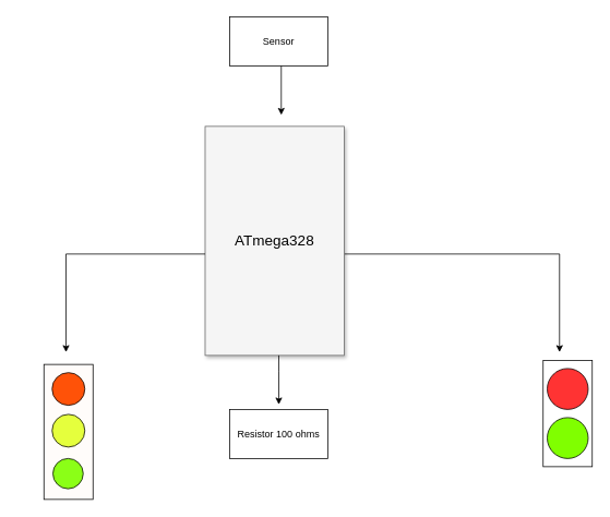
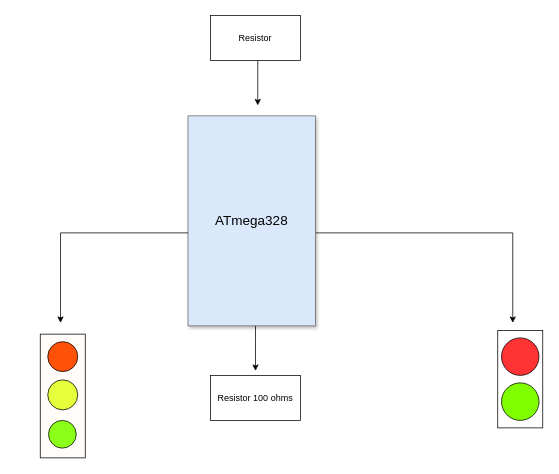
- <mxCell id="15" value="Sensor" style="rounded=0;whiteSpace=wrap;html=1;fillColor=#FFFFFF;" vertex="1" parent="1"><mxGeometry x="280" y="20" width="120" height="60" as="geometry" /></mxCell>
+ <mxCell id="15" value="Resistor" style="rounded=0;whiteSpace=wrap;html=1;fillColor=#FFFFFF;" vertex="1" parent="1"><mxGeometry x="280" y="20" width="120" height="60" as="geometry" /></mxCell>
- <mxCell id="3" value="ATmega328" style="whiteSpace=wrap;html=1;shadow=1;fontSize=18;fillColor=#f5f5f5;strokeColor=#666666;" parent="1" vertex="1"><mxGeometry x="250" y="154" width="170" height="280" as="geometry" /></mxCell>
+ <mxCell id="3" value="ATmega328" style="whiteSpace=wrap;html=1;shadow=1;fontSize=18;fillColor=#dae8fc;strokeColor=#666666;" parent="1" vertex="1"><mxGeometry x="250" y="154" width="170" height="280" as="geometry" /></mxCell>
